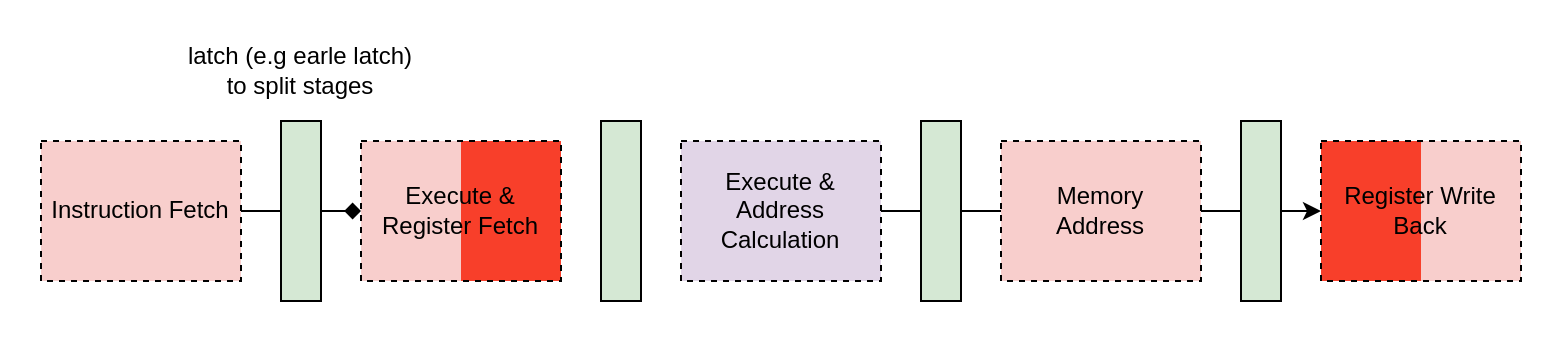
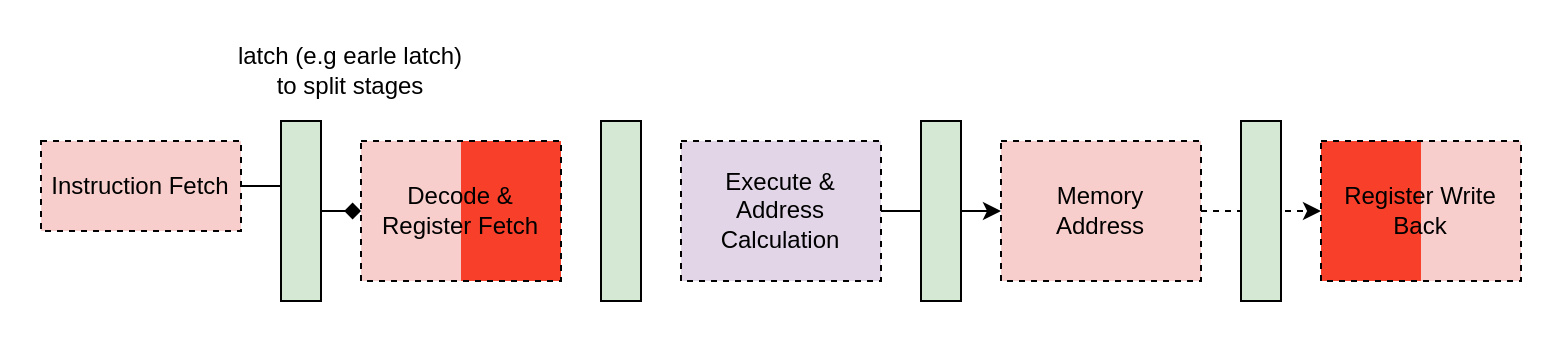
- <mxCell id="18" value="latch (e.g earle latch) to split stages" style="text;html=1;strokeColor=none;fillColor=none;align=center;verticalAlign=middle;whiteSpace=wrap;rounded=0;dashed=1;" parent="1" vertex="1"><mxGeometry x="90" y="20" width="120" height="30" as="geometry" /></mxCell>
+ <mxCell id="18" value="latch (e.g earle latch) to split stages" style="text;html=1;strokeColor=none;fillColor=none;align=center;verticalAlign=middle;whiteSpace=wrap;rounded=0;dashed=1;" parent="1" vertex="1"><mxGeometry x="115" y="20" width="120" height="30" as="geometry" /></mxCell>
- <mxCell id="10" value="Instruction Fetch" style="rounded=0;whiteSpace=wrap;html=1;dashed=1;fillColor=#f8cecc;strokeColor=#000000;" parent="1" vertex="1"><mxGeometry x="20" y="70" width="100" height="70" as="geometry" /></mxCell>
+ <mxCell id="10" value="Instruction Fetch" style="rounded=0;whiteSpace=wrap;html=1;dashed=1;fillColor=#f8cecc;strokeColor=#000000;" parent="1" vertex="1"><mxGeometry x="20" y="70" width="100" height="45" as="geometry" /></mxCell>
- <mxCell id="6" value="Execute &amp;amp; Register Fetch" style="rounded=0;whiteSpace=wrap;html=1;dashed=1;fillColor=none;strokeColor=default;" parent="1" vertex="1"><mxGeometry x="180" y="70" width="100" height="70" as="geometry" /></mxCell>
+ <mxCell id="6" value="Decode &amp;amp; Register Fetch" style="rounded=0;whiteSpace=wrap;html=1;dashed=1;fillColor=none;strokeColor=default;" parent="1" vertex="1"><mxGeometry x="180" y="70" width="100" height="70" as="geometry" /></mxCell>
- <mxCell id="7" style="edgeStyle=orthogonalEdgeStyle;rounded=0;orthogonalLoop=1;jettySize=auto;html=1;exitX=1;exitY=0.5;exitDx=0;exitDy=0;entryX=0;entryY=0.5;entryDx=0;entryDy=0;endArrow=none;" parent="1" source="8" target="12" edge="1"><mxGeometry relative="1" as="geometry" /></mxCell>
+ <mxCell id="7" style="edgeStyle=orthogonalEdgeStyle;rounded=0;orthogonalLoop=1;jettySize=auto;html=1;exitX=1;exitY=0.5;exitDx=0;exitDy=0;entryX=0;entryY=0.5;entryDx=0;entryDy=0;" parent="1" source="8" target="12" edge="1"><mxGeometry relative="1" as="geometry" /></mxCell>
- <mxCell id="11" style="edgeStyle=orthogonalEdgeStyle;rounded=0;orthogonalLoop=1;jettySize=auto;html=1;exitX=1;exitY=0.5;exitDx=0;exitDy=0;entryX=0;entryY=0.5;entryDx=0;entryDy=0;" parent="1" source="12" target="14" edge="1"><mxGeometry relative="1" as="geometry" /></mxCell>
+ <mxCell id="11" style="edgeStyle=orthogonalEdgeStyle;rounded=0;orthogonalLoop=1;jettySize=auto;html=1;exitX=1;exitY=0.5;exitDx=0;exitDy=0;entryX=0;entryY=0.5;entryDx=0;entryDy=0;dashed=1;" parent="1" source="12" target="14" edge="1"><mxGeometry relative="1" as="geometry" /></mxCell>
